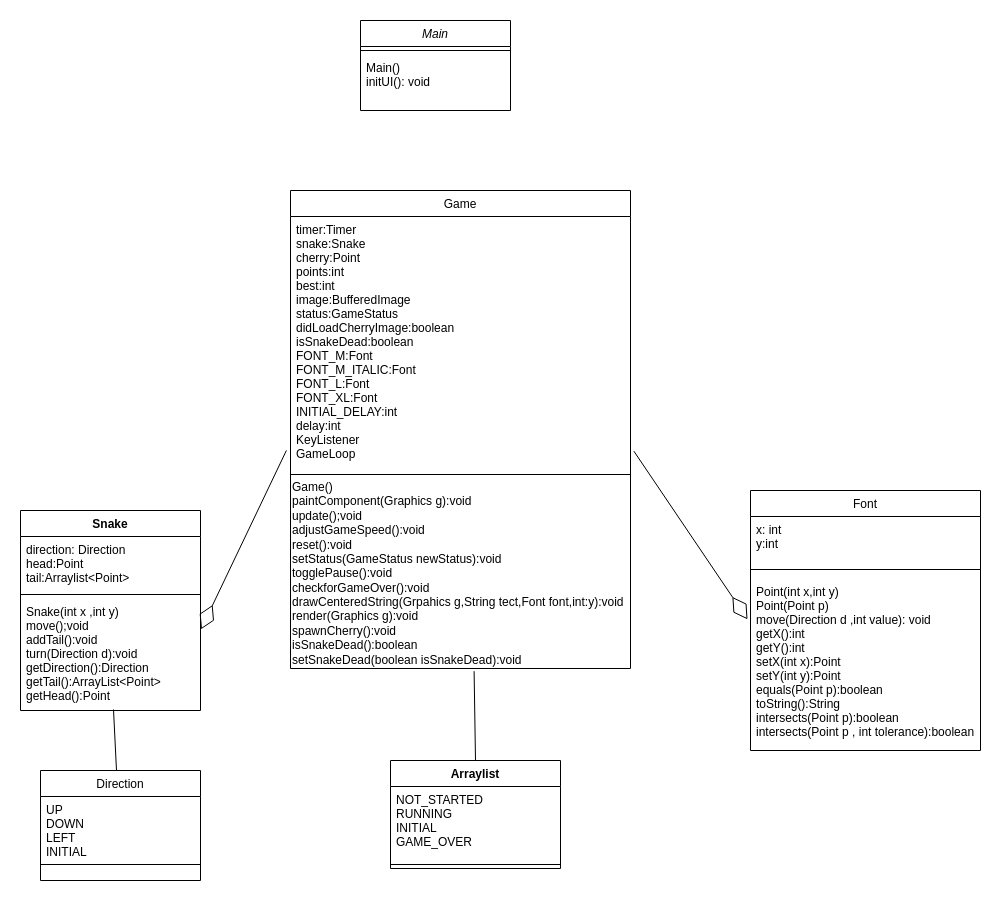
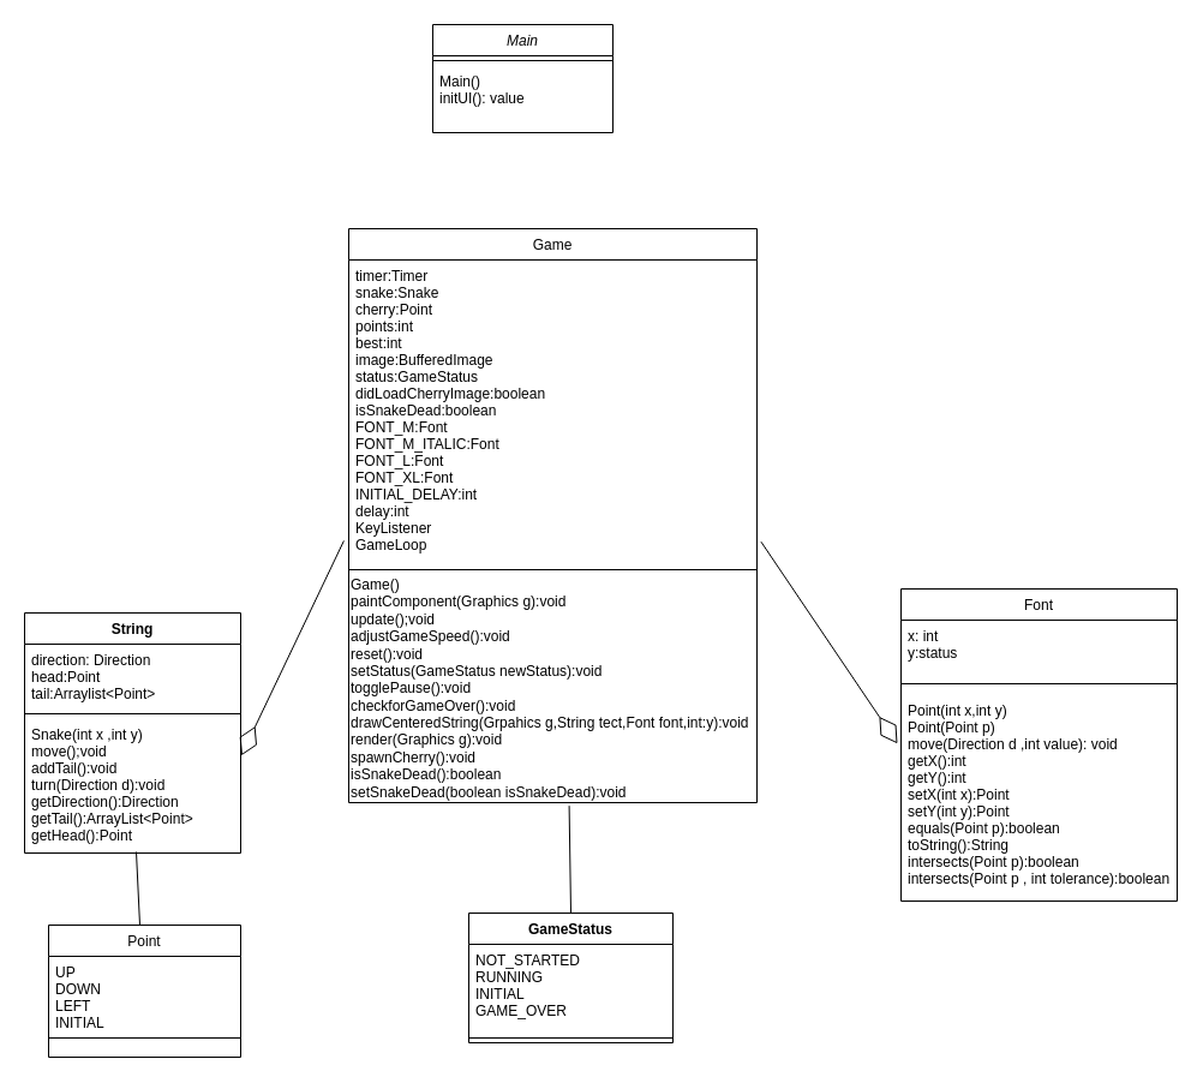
- <mxCell id="4" value="Main()&#10;initUI(): void" style="text;align=left;verticalAlign=top;spacingLeft=4;spacingRight=4;overflow=hidden;rotatable=0;points=[[0,0.5],[1,0.5]];portConstraint=eastwest;" parent="2" vertex="1"><mxGeometry y="34" width="150" height="56" as="geometry" /></mxCell>
+ <mxCell id="4" value="Main()&#10;initUI(): value" style="text;align=left;verticalAlign=top;spacingLeft=4;spacingRight=4;overflow=hidden;rotatable=0;points=[[0,0.5],[1,0.5]];portConstraint=eastwest;" parent="2" vertex="1"><mxGeometry y="34" width="150" height="56" as="geometry" /></mxCell>
- <mxCell id="19" value="Snake" style="swimlane;fontStyle=1;align=center;verticalAlign=top;childLayout=stackLayout;horizontal=1;startSize=26;horizontalStack=0;resizeParent=1;resizeParentMax=0;resizeLast=0;collapsible=1;marginBottom=0;" vertex="1" parent="1"><mxGeometry x="20" y="510" width="180" height="200" as="geometry" /></mxCell>
+ <mxCell id="19" value="String" style="swimlane;fontStyle=1;align=center;verticalAlign=top;childLayout=stackLayout;horizontal=1;startSize=26;horizontalStack=0;resizeParent=1;resizeParentMax=0;resizeLast=0;collapsible=1;marginBottom=0;" vertex="1" parent="1"><mxGeometry x="20" y="510" width="180" height="200" as="geometry" /></mxCell>
- <mxCell id="13" value="x: int&#10;y:int" style="text;align=left;verticalAlign=top;spacingLeft=4;spacingRight=4;overflow=hidden;rotatable=0;points=[[0,0.5],[1,0.5]];portConstraint=eastwest;" parent="12" vertex="1"><mxGeometry y="26" width="230" height="44" as="geometry" /></mxCell>
+ <mxCell id="13" value="x: int&#10;y:status" style="text;align=left;verticalAlign=top;spacingLeft=4;spacingRight=4;overflow=hidden;rotatable=0;points=[[0,0.5],[1,0.5]];portConstraint=eastwest;" parent="12" vertex="1"><mxGeometry y="26" width="230" height="44" as="geometry" /></mxCell>
- <mxCell id="16" value="Arraylist" style="swimlane;fontStyle=1;align=center;verticalAlign=top;childLayout=stackLayout;horizontal=1;startSize=26;horizontalStack=0;resizeParent=1;resizeParentMax=0;resizeLast=0;collapsible=1;marginBottom=0;" vertex="1" parent="1"><mxGeometry x="390" y="760" width="170" height="108" as="geometry" /></mxCell>
+ <mxCell id="16" value="GameStatus" style="swimlane;fontStyle=1;align=center;verticalAlign=top;childLayout=stackLayout;horizontal=1;startSize=26;horizontalStack=0;resizeParent=1;resizeParentMax=0;resizeLast=0;collapsible=1;marginBottom=0;" vertex="1" parent="1"><mxGeometry x="390" y="760" width="170" height="108" as="geometry" /></mxCell>
- <mxCell id="5" value="Direction" style="swimlane;fontStyle=0;align=center;verticalAlign=top;childLayout=stackLayout;horizontal=1;startSize=26;horizontalStack=0;resizeParent=1;resizeLast=0;collapsible=1;marginBottom=0;rounded=0;shadow=0;strokeWidth=1;" parent="1" vertex="1"><mxGeometry x="40" y="770" width="160" height="110" as="geometry"><mxRectangle x="130" y="380" width="160" height="26" as="alternateBounds" /></mxGeometry></mxCell>
+ <mxCell id="5" value="Point" style="swimlane;fontStyle=0;align=center;verticalAlign=top;childLayout=stackLayout;horizontal=1;startSize=26;horizontalStack=0;resizeParent=1;resizeLast=0;collapsible=1;marginBottom=0;rounded=0;shadow=0;strokeWidth=1;" parent="1" vertex="1"><mxGeometry x="40" y="770" width="160" height="110" as="geometry"><mxRectangle x="130" y="380" width="160" height="26" as="alternateBounds" /></mxGeometry></mxCell>
